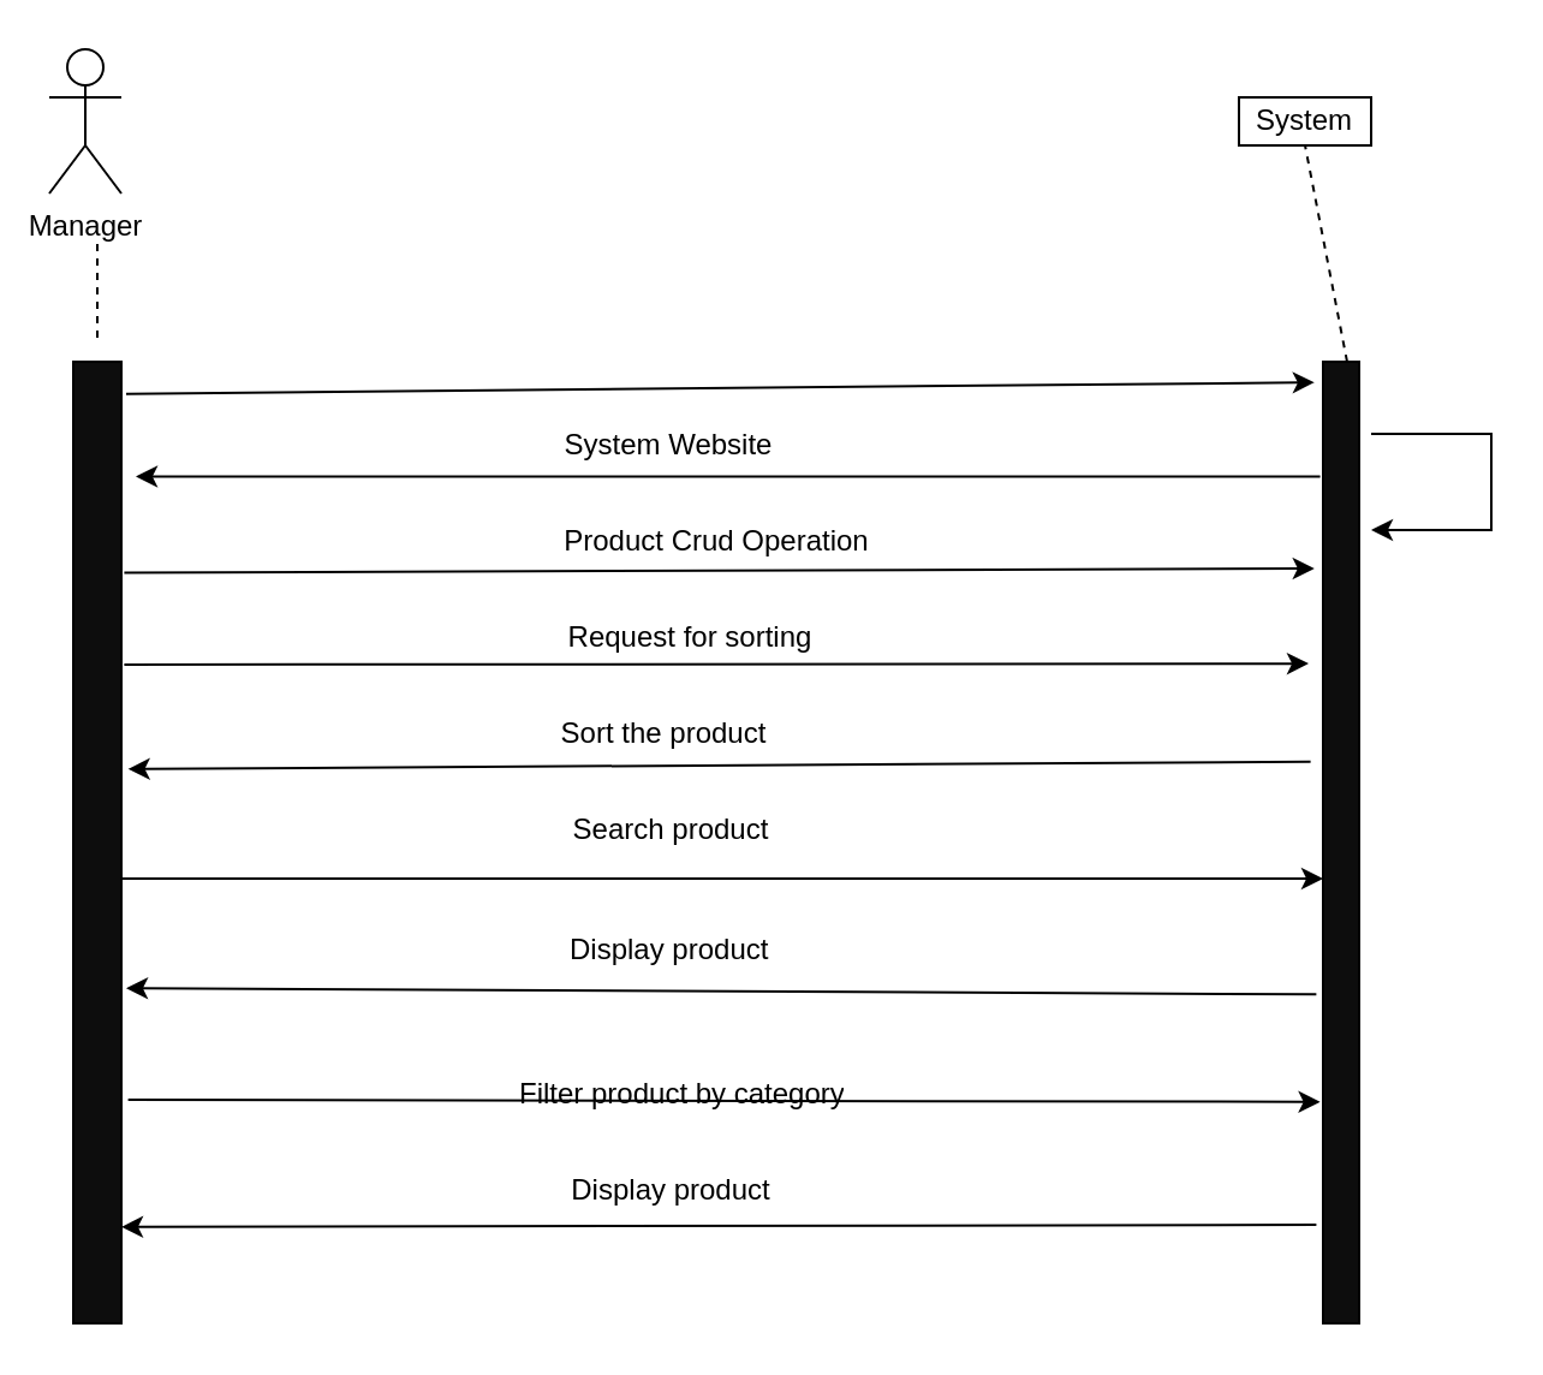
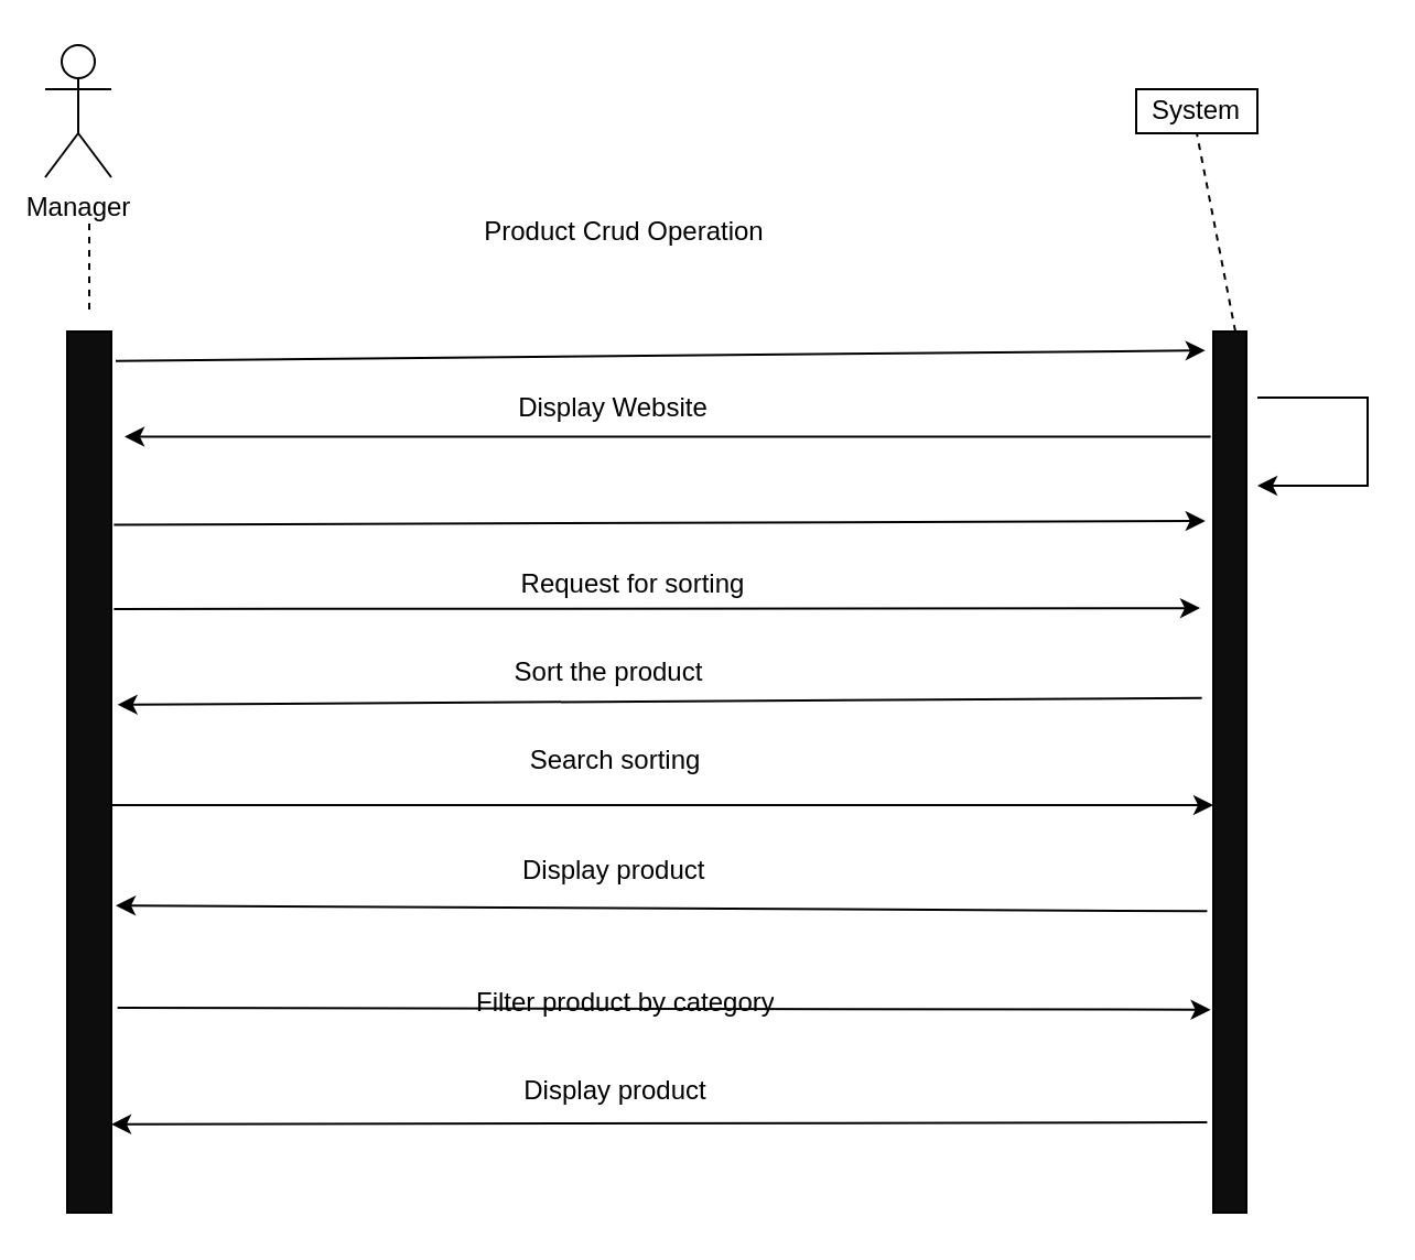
- <mxCell id="11" value="System Website" style="text;html=1;strokeColor=none;fillColor=none;align=center;verticalAlign=middle;whiteSpace=wrap;rounded=0;" vertex="1" parent="1"><mxGeometry x="218" y="170" width="120" height="30" as="geometry" /></mxCell>
+ <mxCell id="11" value="Display Website" style="text;html=1;strokeColor=none;fillColor=none;align=center;verticalAlign=middle;whiteSpace=wrap;rounded=0;" vertex="1" parent="1"><mxGeometry x="218" y="170" width="120" height="30" as="geometry" /></mxCell>
- <mxCell id="12" value="Product Crud Operation" style="text;html=1;strokeColor=none;fillColor=none;align=center;verticalAlign=middle;whiteSpace=wrap;rounded=0;" vertex="1" parent="1"><mxGeometry x="228" y="210" width="140" height="30" as="geometry" /></mxCell>
+ <mxCell id="12" value="Product Crud Operation" style="text;html=1;strokeColor=none;fillColor=none;align=center;verticalAlign=middle;whiteSpace=wrap;rounded=0;" vertex="1" parent="1"><mxGeometry x="213" y="90" width="140" height="30" as="geometry" /></mxCell>
- <mxCell id="16" value="Search product" style="text;html=1;strokeColor=none;fillColor=none;align=center;verticalAlign=middle;whiteSpace=wrap;rounded=0;" vertex="1" parent="1"><mxGeometry x="229" y="330" width="100" height="30" as="geometry" /></mxCell>
+ <mxCell id="16" value="Search sorting" style="text;html=1;strokeColor=none;fillColor=none;align=center;verticalAlign=middle;whiteSpace=wrap;rounded=0;" vertex="1" parent="1"><mxGeometry x="229" y="330" width="100" height="30" as="geometry" /></mxCell>
